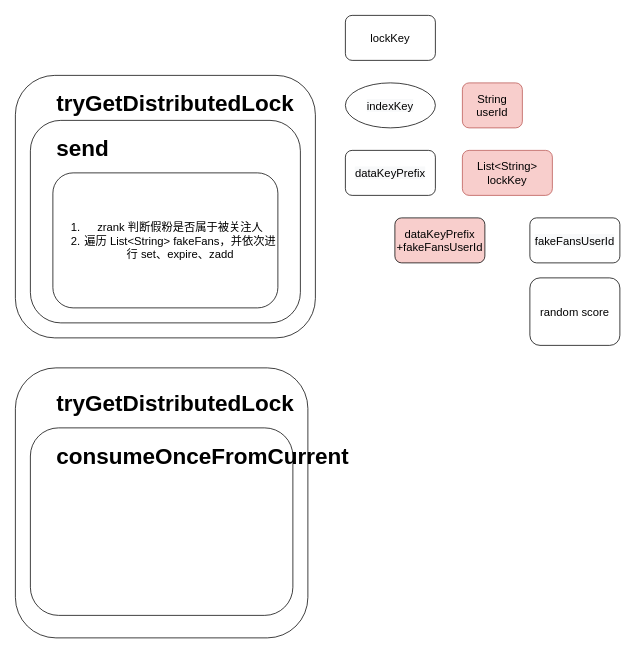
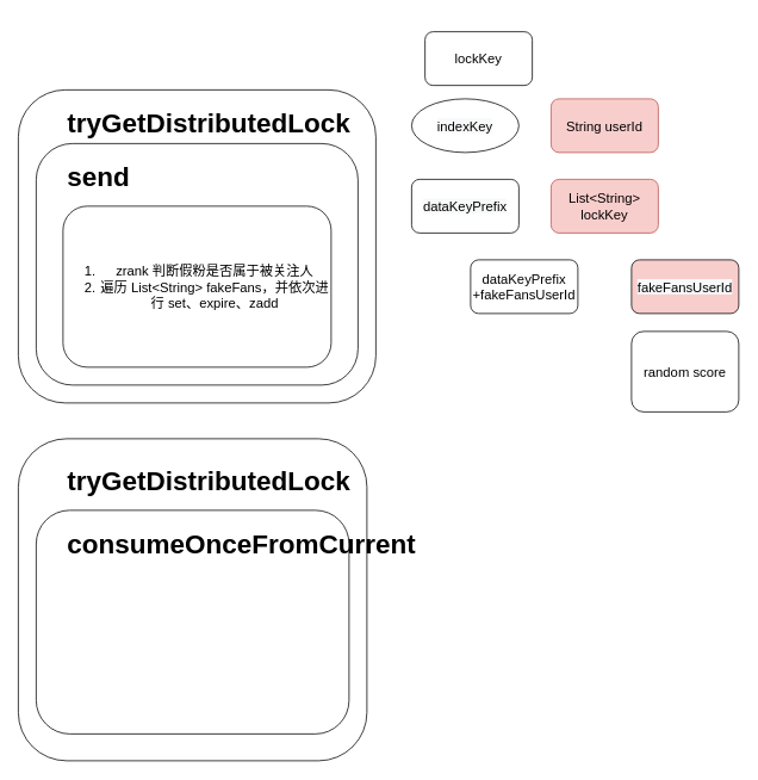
- <mxCell id="18" value="lockKey" style="rounded=1;whiteSpace=wrap;html=1;fontSize=15;" vertex="1" parent="1"><mxGeometry x="460" y="20" width="120" height="60" as="geometry" /></mxCell>
+ <mxCell id="18" value="lockKey" style="rounded=1;whiteSpace=wrap;html=1;fontSize=15;" vertex="1" parent="1"><mxGeometry x="475" y="35" width="120" height="60" as="geometry" /></mxCell>
- <mxCell id="7" value="&lt;font face=&quot;helvetica&quot;&gt;String userId&lt;/font&gt;" style="rounded=1;whiteSpace=wrap;html=1;fontSize=15;fillColor=#f8cecc;strokeColor=#b85450;" vertex="1" parent="1"><mxGeometry x="616" y="110" width="80" height="60" as="geometry" /></mxCell>
+ <mxCell id="7" value="&lt;font face=&quot;helvetica&quot;&gt;String userId&lt;/font&gt;" style="rounded=1;whiteSpace=wrap;html=1;fontSize=15;fillColor=#f8cecc;strokeColor=#b85450;" vertex="1" parent="1"><mxGeometry x="616" width="120" height="60" as="geometry" y="110" /></mxCell>
- <mxCell id="11" value="&lt;span style=&quot;font-family: &amp;#34;helvetica&amp;#34;&quot;&gt;dataKeyPrefix&lt;br&gt;+&lt;/span&gt;fakeFansUserId" style="rounded=1;whiteSpace=wrap;html=1;fontSize=15;fillColor=#f8cecc;" vertex="1" parent="1"><mxGeometry x="526" y="290" width="120" height="60" as="geometry" /></mxCell>
+ <mxCell id="11" value="&lt;span style=&quot;font-family: &amp;#34;helvetica&amp;#34;&quot;&gt;dataKeyPrefix&lt;br&gt;+&lt;/span&gt;fakeFansUserId" style="rounded=1;whiteSpace=wrap;html=1;fontSize=15;" vertex="1" parent="1"><mxGeometry x="526" y="290" width="120" height="60" as="geometry" /></mxCell>
- <mxCell id="12" value="&lt;meta charset=&quot;utf-8&quot;&gt;&lt;span style=&quot;color: rgb(0, 0, 0); font-family: helvetica; font-size: 15px; font-style: normal; font-weight: 400; letter-spacing: normal; text-align: center; text-indent: 0px; text-transform: none; word-spacing: 0px; background-color: rgb(248, 249, 250); display: inline; float: none;&quot;&gt;fakeFansUserId&lt;/span&gt;" style="rounded=1;whiteSpace=wrap;html=1;fontSize=15;" vertex="1" parent="1"><mxGeometry x="706" y="290" width="120" height="60" as="geometry" /></mxCell>
+ <mxCell id="12" value="&lt;meta charset=&quot;utf-8&quot;&gt;&lt;span style=&quot;color: rgb(0, 0, 0); font-family: helvetica; font-size: 15px; font-style: normal; font-weight: 400; letter-spacing: normal; text-align: center; text-indent: 0px; text-transform: none; word-spacing: 0px; background-color: rgb(248, 249, 250); display: inline; float: none;&quot;&gt;fakeFansUserId&lt;/span&gt;" style="rounded=1;whiteSpace=wrap;html=1;fontSize=15;fillColor=#f8cecc;" vertex="1" parent="1"><mxGeometry x="706" y="290" width="120" height="60" as="geometry" /></mxCell>
